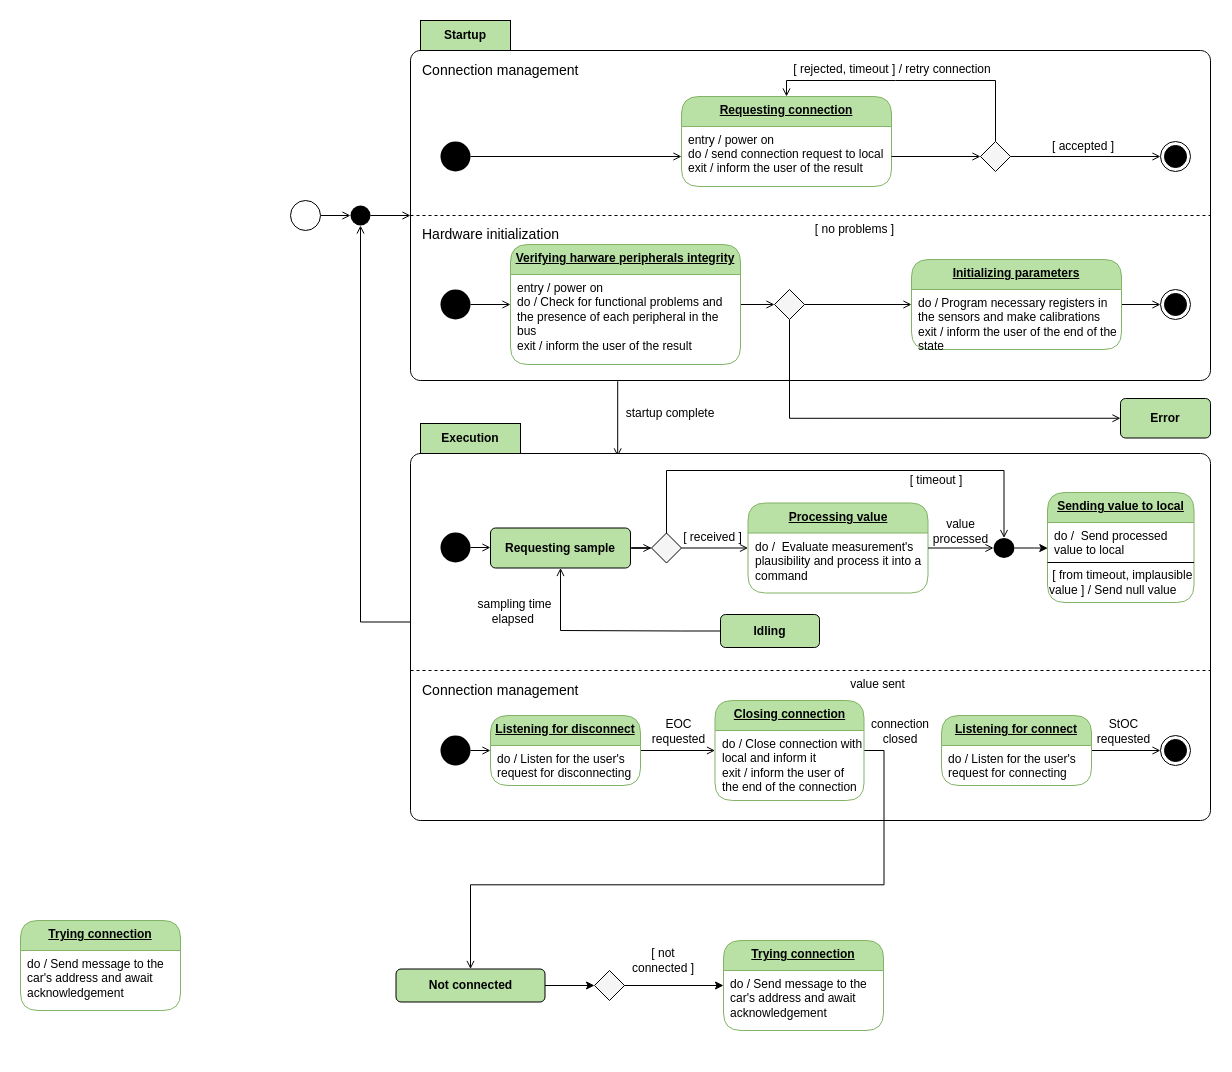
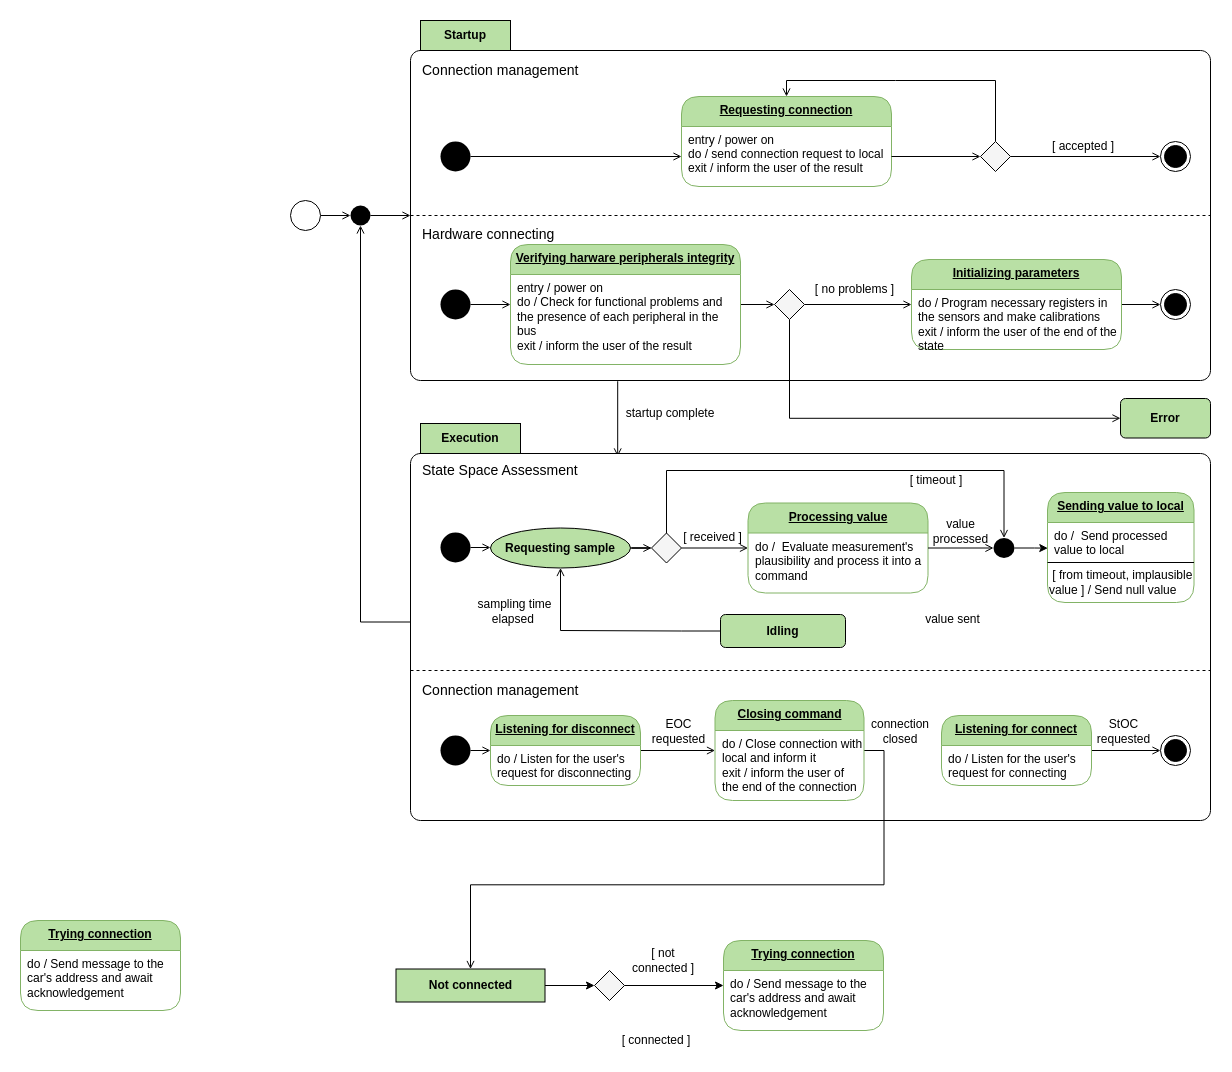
- <mxCell id="21" value="[ rejected, timeout ] / retry connection" style="text;html=1;strokeColor=none;fillColor=none;align=center;verticalAlign=middle;whiteSpace=wrap;rounded=0;" vertex="1" parent="1"><mxGeometry x="787" y="59" width="210" height="20" as="geometry" /></mxCell>
- <mxCell id="26" value="[ no problems ]" style="text;html=1;strokeColor=none;fillColor=none;align=center;verticalAlign=middle;whiteSpace=wrap;rounded=0;" vertex="1" parent="1"><mxGeometry x="804" y="219" width="101" height="20" as="geometry" /></mxCell>
+ <mxCell id="26" value="[ no problems ]" style="text;html=1;strokeColor=none;fillColor=none;align=center;verticalAlign=middle;whiteSpace=wrap;rounded=0;" vertex="1" parent="1"><mxGeometry x="804" y="279" width="101" height="20" as="geometry" /></mxCell>
- <mxCell id="81" value="Hardware initialization" style="text;html=1;strokeColor=none;fillColor=none;align=left;verticalAlign=middle;whiteSpace=wrap;rounded=0;fontSize=14;" vertex="1" parent="1"><mxGeometry x="420" y="224" width="170" height="20" as="geometry" /></mxCell>
+ <mxCell id="81" value="Hardware connecting" style="text;html=1;strokeColor=none;fillColor=none;align=left;verticalAlign=middle;whiteSpace=wrap;rounded=0;fontSize=14;" vertex="1" parent="1"><mxGeometry x="420" y="224" width="170" height="20" as="geometry" /></mxCell>
+ <mxCell id="78" value="State Space Assessment" style="text;html=1;strokeColor=none;fillColor=none;align=left;verticalAlign=middle;whiteSpace=wrap;rounded=0;fontSize=14;" vertex="1" parent="1"><mxGeometry x="420" y="460" width="170" height="20" as="geometry" /></mxCell>
- <mxCell id="37" value="&lt;span&gt;Requesting sample&lt;/span&gt;" style="html=1;align=center;verticalAlign=middle;rounded=1;absoluteArcSize=1;arcSize=10;dashed=0;strokeColor=#000000;whiteSpace=wrap;fillColor=#B9E0A5;fontStyle=1" vertex="1" parent="1"><mxGeometry x="490" y="527.5" width="140" height="40" as="geometry" /></mxCell>
+ <mxCell id="37" value="&lt;span&gt;Requesting sample&lt;/span&gt;" style="ellipse;html=1;align=center;verticalAlign=middle;absoluteArcSize=1;arcSize=10;dashed=0;strokeColor=#000000;whiteSpace=wrap;fillColor=#B9E0A5;fontStyle=1;" vertex="1" parent="1"><mxGeometry x="490" y="527.5" width="140" height="40" as="geometry" /></mxCell>
- <mxCell id="46" value="&lt;span&gt;Idling&lt;/span&gt;" style="html=1;align=center;verticalAlign=middle;rounded=1;absoluteArcSize=1;arcSize=10;dashed=0;strokeColor=#000000;whiteSpace=wrap;fillColor=#B9E0A5;fontStyle=1" vertex="1" parent="1"><mxGeometry x="720" y="614" width="99" height="33" as="geometry" /></mxCell>
+ <mxCell id="46" value="&lt;span&gt;Idling&lt;/span&gt;" style="html=1;align=center;verticalAlign=middle;rounded=1;absoluteArcSize=1;arcSize=10;dashed=0;strokeColor=#000000;whiteSpace=wrap;fillColor=#B9E0A5;fontStyle=1" vertex="1" parent="1"><mxGeometry x="720" y="614" width="125" height="33" as="geometry" /></mxCell>
- <mxCell id="77" value="value sent" style="text;html=1;strokeColor=none;fillColor=none;align=center;verticalAlign=middle;whiteSpace=wrap;rounded=0;" vertex="1" parent="1"><mxGeometry x="840" y="674" width="75" height="20" as="geometry" /></mxCell>
+ <mxCell id="77" value="value sent" style="text;html=1;strokeColor=none;fillColor=none;align=center;verticalAlign=middle;whiteSpace=wrap;rounded=0;" vertex="1" parent="1"><mxGeometry x="915" y="609" width="75" height="20" as="geometry" /></mxCell>
- <mxCell id="55" value="Closing connection" style="swimlane;fontStyle=5;align=center;verticalAlign=top;childLayout=stackLayout;horizontal=1;startSize=30;horizontalStack=0;resizeParent=1;resizeParentMax=0;resizeLast=0;collapsible=0;marginBottom=0;html=1;rounded=1;absoluteArcSize=1;arcSize=35;whiteSpace=wrap;strokeColor=#82b366;fillColor=#B9E0A5;" vertex="1" parent="1"><mxGeometry x="714.5" y="700" width="149" height="100" as="geometry" /></mxCell>
+ <mxCell id="55" value="Closing command" style="swimlane;fontStyle=5;align=center;verticalAlign=top;childLayout=stackLayout;horizontal=1;startSize=30;horizontalStack=0;resizeParent=1;resizeParentMax=0;resizeLast=0;collapsible=0;marginBottom=0;html=1;rounded=1;absoluteArcSize=1;arcSize=35;whiteSpace=wrap;strokeColor=#82b366;fillColor=#B9E0A5;" vertex="1" parent="1"><mxGeometry x="714.5" y="700" width="149" height="100" as="geometry" /></mxCell>
- <mxCell id="91" value="&lt;span&gt;Not connected&lt;/span&gt;" style="html=1;align=center;verticalAlign=middle;rounded=1;absoluteArcSize=1;arcSize=10;dashed=0;strokeColor=#000000;whiteSpace=wrap;fillColor=#B9E0A5;fontStyle=1" vertex="1" parent="1"><mxGeometry x="395.5" y="968.5" width="149" height="33" as="geometry" /></mxCell>
+ <mxCell id="91" value="&lt;span&gt;Not connected&lt;/span&gt;" style="html=1;align=center;verticalAlign=middle;absoluteArcSize=1;arcSize=10;dashed=0;strokeColor=#000000;whiteSpace=wrap;fillColor=#B9E0A5;fontStyle=1;rounded=0;" vertex="1" parent="1"><mxGeometry x="395.5" y="968.5" width="149" height="33" as="geometry" /></mxCell>
+ <mxCell id="88" value="[ connected ]" style="text;html=1;strokeColor=none;fillColor=none;align=center;verticalAlign=middle;whiteSpace=wrap;rounded=0;" vertex="1" parent="1"><mxGeometry x="617" y="1030" width="77.5" height="20" as="geometry" /></mxCell>
